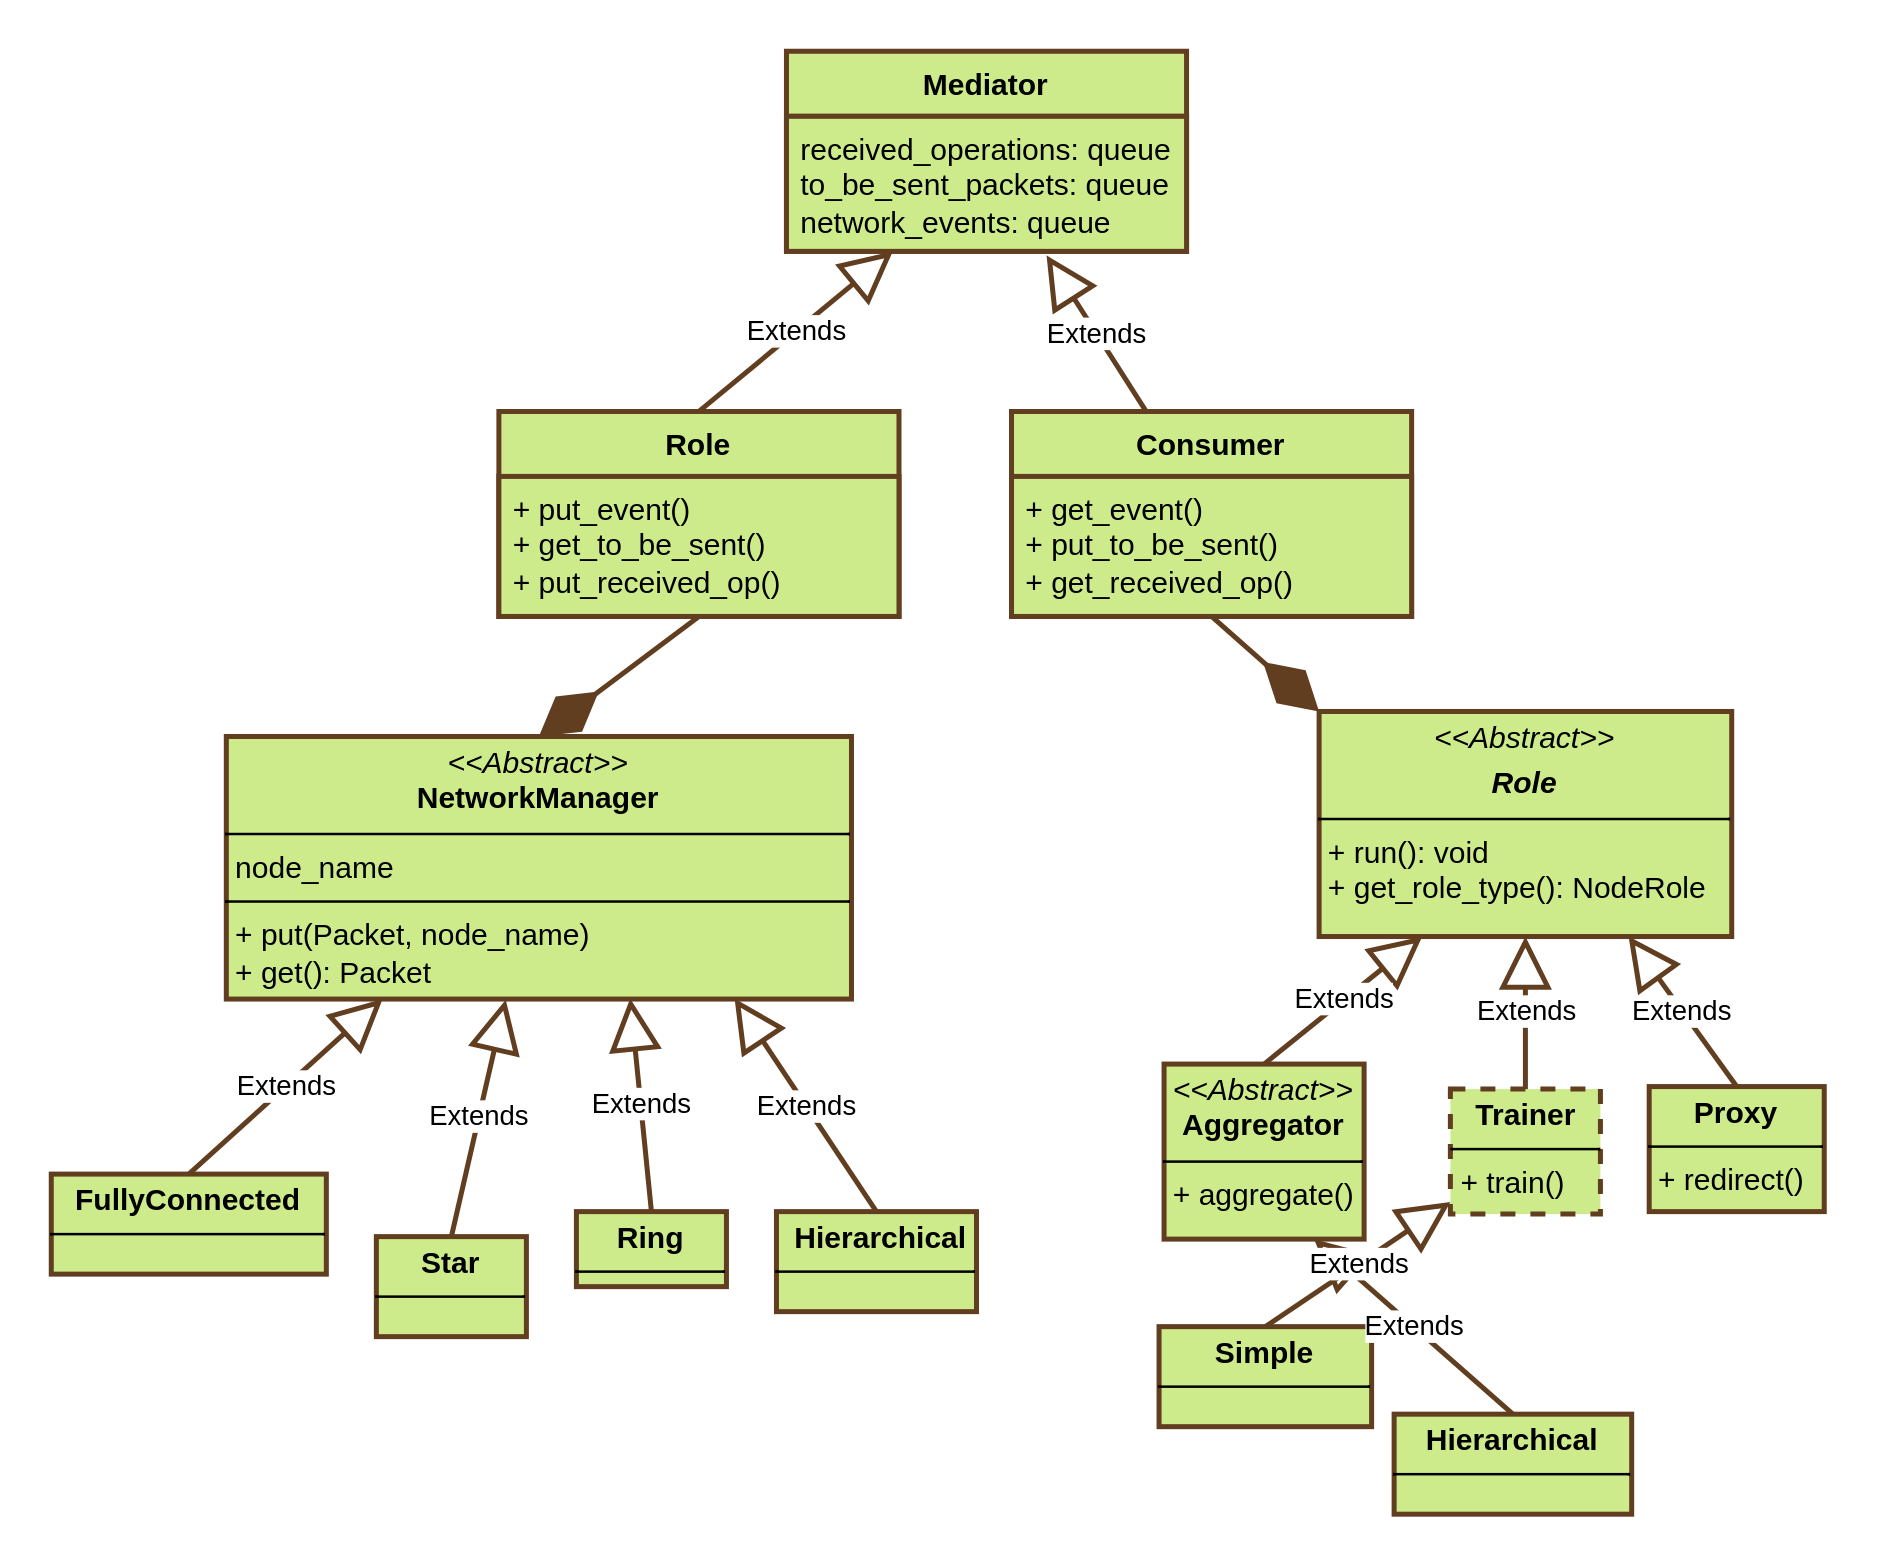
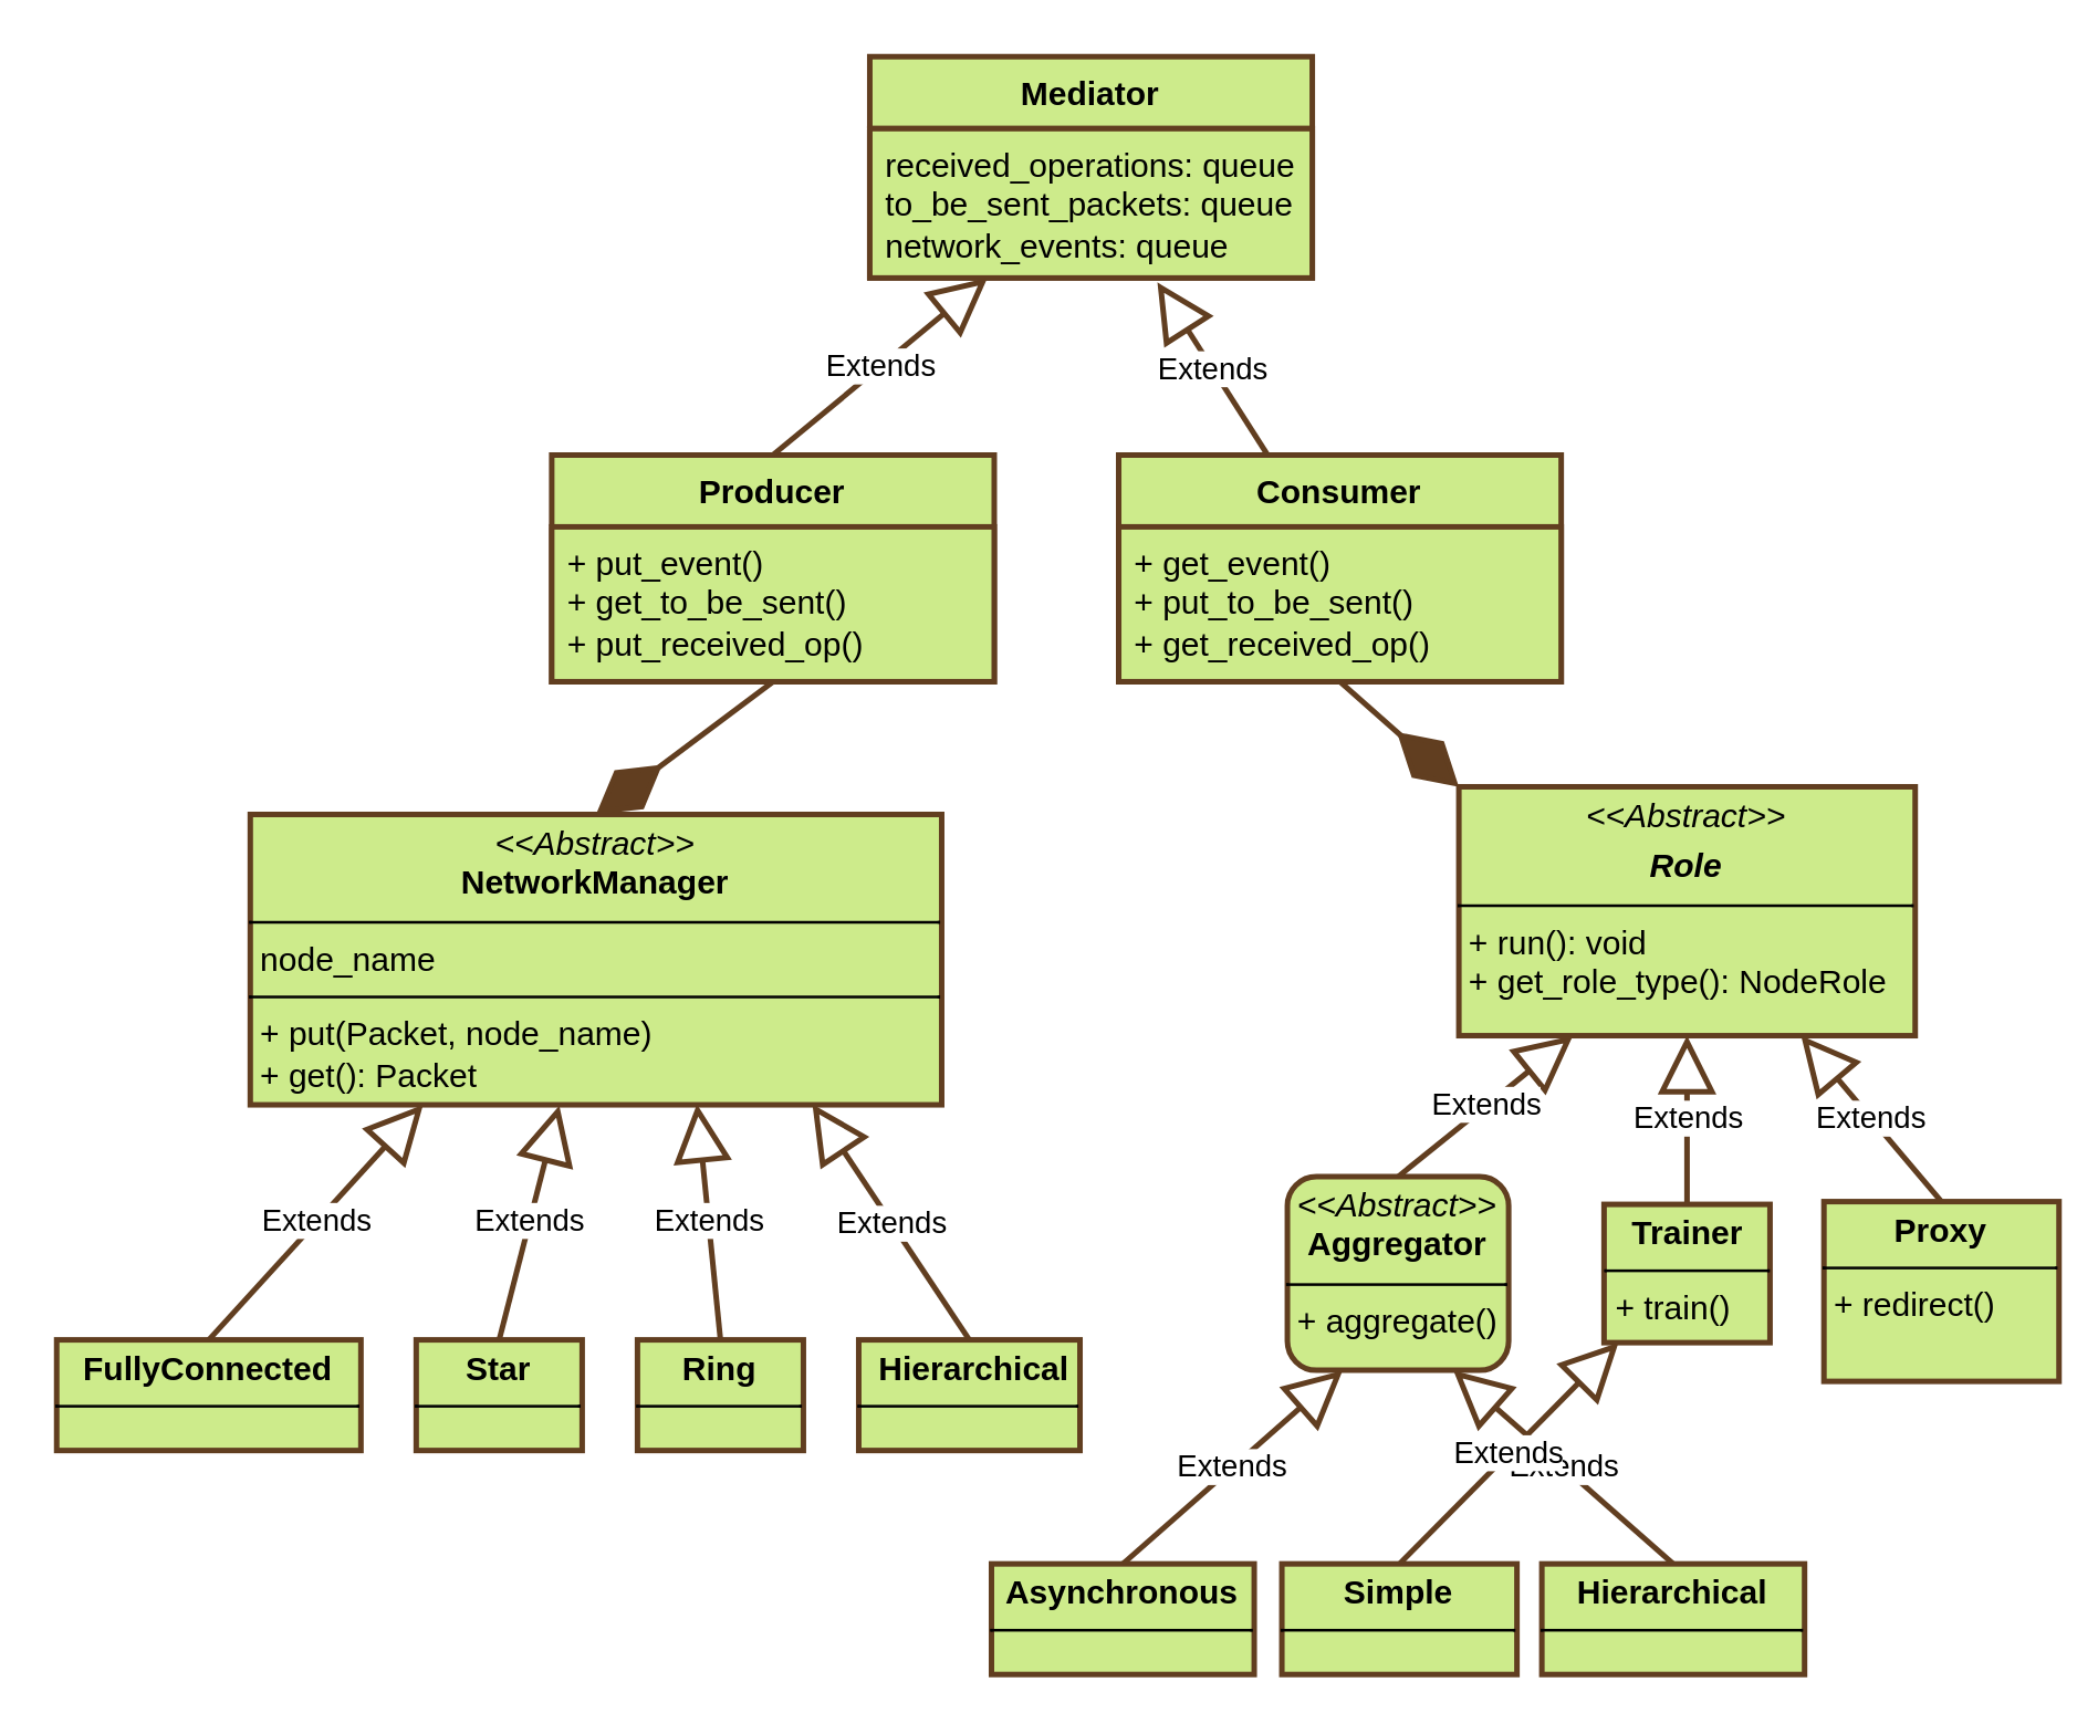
- <mxCell id="28" value="Role" style="swimlane;fontStyle=1;align=center;verticalAlign=top;childLayout=stackLayout;horizontal=1;startSize=26;horizontalStack=0;resizeParent=1;resizeParentMax=0;resizeLast=0;collapsible=1;marginBottom=0;whiteSpace=wrap;html=1;fillColor=#cdeb8b;strokeColor=#613E20;strokeWidth=2;" parent="1" vertex="1"><mxGeometry x="199" y="164" width="160" height="82" as="geometry" /></mxCell>
+ <mxCell id="28" value="Producer" style="swimlane;fontStyle=1;align=center;verticalAlign=top;childLayout=stackLayout;horizontal=1;startSize=26;horizontalStack=0;resizeParent=1;resizeParentMax=0;resizeLast=0;collapsible=1;marginBottom=0;whiteSpace=wrap;html=1;fillColor=#cdeb8b;strokeColor=#613E20;strokeWidth=2;" parent="1" vertex="1"><mxGeometry x="199" y="164" width="160" height="82" as="geometry" /></mxCell>
- <mxCell id="10" value="&lt;p style=&quot;margin:0px;margin-top:4px;text-align:center;&quot;&gt;&lt;b&gt;Proxy&lt;/b&gt;&lt;/p&gt;&lt;hr size=&quot;1&quot; style=&quot;border-style:solid;&quot;&gt;&lt;p style=&quot;margin:0px;margin-left:4px;&quot;&gt;+ redirect()&lt;/p&gt;" style="verticalAlign=top;align=left;overflow=fill;html=1;whiteSpace=wrap;fillColor=#cdeb8b;strokeColor=#613E20;strokeWidth=2;" parent="1" vertex="1"><mxGeometry x="659" y="434" width="70" height="50" as="geometry" /></mxCell>
+ <mxCell id="10" value="&lt;p style=&quot;margin:0px;margin-top:4px;text-align:center;&quot;&gt;&lt;b&gt;Proxy&lt;/b&gt;&lt;/p&gt;&lt;hr size=&quot;1&quot; style=&quot;border-style:solid;&quot;&gt;&lt;p style=&quot;margin:0px;margin-left:4px;&quot;&gt;+ redirect()&lt;/p&gt;" style="verticalAlign=top;align=left;overflow=fill;html=1;whiteSpace=wrap;fillColor=#cdeb8b;strokeColor=#613E20;strokeWidth=2;" parent="1" vertex="1"><mxGeometry x="659" y="434" width="85" height="65" as="geometry" /></mxCell>
- <mxCell id="4" value="&lt;p style=&quot;margin:0px;margin-top:4px;text-align:center;&quot;&gt;&lt;i&gt;&amp;lt;&amp;lt;Abstract&amp;gt;&amp;gt;&lt;/i&gt;&lt;br&gt;&lt;b&gt;Aggregator&lt;/b&gt;&lt;/p&gt;&lt;hr size=&quot;1&quot; style=&quot;border-style:solid;&quot;&gt;&lt;p style=&quot;margin:0px;margin-left:4px;&quot;&gt;+ aggregate()&lt;/p&gt;" style="verticalAlign=top;align=left;overflow=fill;html=1;whiteSpace=wrap;fillColor=#cdeb8b;strokeColor=#613E20;strokeWidth=2;" parent="1" vertex="1"><mxGeometry x="465" y="425" width="80" height="70" as="geometry" /></mxCell>
+ <mxCell id="4" value="&lt;p style=&quot;margin:0px;margin-top:4px;text-align:center;&quot;&gt;&lt;i&gt;&amp;lt;&amp;lt;Abstract&amp;gt;&amp;gt;&lt;/i&gt;&lt;br&gt;&lt;b&gt;Aggregator&lt;/b&gt;&lt;/p&gt;&lt;hr size=&quot;1&quot; style=&quot;border-style:solid;&quot;&gt;&lt;p style=&quot;margin:0px;margin-left:4px;&quot;&gt;+ aggregate()&lt;/p&gt;" style="verticalAlign=top;align=left;overflow=fill;html=1;whiteSpace=wrap;fillColor=#cdeb8b;strokeColor=#613E20;strokeWidth=2;rounded=1;" parent="1" vertex="1"><mxGeometry x="465" y="425" width="80" height="70" as="geometry" /></mxCell>
- <mxCell id="6" value="&lt;p style=&quot;margin:0px;margin-top:4px;text-align:center;&quot;&gt;&lt;b&gt;Trainer&lt;/b&gt;&lt;/p&gt;&lt;hr size=&quot;1&quot; style=&quot;border-style:solid;&quot;&gt;&lt;p style=&quot;margin:0px;margin-left:4px;&quot;&gt;&lt;span style=&quot;background-color: initial;&quot;&gt;+ train()&lt;/span&gt;&lt;/p&gt;" style="verticalAlign=top;align=left;overflow=fill;html=1;whiteSpace=wrap;fillColor=#cdeb8b;strokeColor=#613E20;strokeWidth=2;dashed=1;" parent="1" vertex="1"><mxGeometry x="579.5" y="435" width="60" height="50" as="geometry" /></mxCell>
+ <mxCell id="6" value="&lt;p style=&quot;margin:0px;margin-top:4px;text-align:center;&quot;&gt;&lt;b&gt;Trainer&lt;/b&gt;&lt;/p&gt;&lt;hr size=&quot;1&quot; style=&quot;border-style:solid;&quot;&gt;&lt;p style=&quot;margin:0px;margin-left:4px;&quot;&gt;&lt;span style=&quot;background-color: initial;&quot;&gt;+ train()&lt;/span&gt;&lt;/p&gt;" style="verticalAlign=top;align=left;overflow=fill;html=1;whiteSpace=wrap;fillColor=#cdeb8b;strokeColor=#613E20;strokeWidth=2;" parent="1" vertex="1"><mxGeometry x="579.5" y="435" width="60" height="50" as="geometry" /></mxCell>
- <mxCell id="17" value="&lt;p style=&quot;margin:0px;margin-top:4px;text-align:center;&quot;&gt;&lt;b&gt;FullyConnected&lt;/b&gt;&lt;/p&gt;&lt;hr size=&quot;1&quot; style=&quot;border-style:solid;&quot;&gt;&lt;p style=&quot;margin:0px;margin-left:4px;&quot;&gt;&lt;br&gt;&lt;/p&gt;&lt;hr size=&quot;1&quot; style=&quot;border-style:solid;&quot;&gt;&lt;p style=&quot;margin:0px;margin-left:4px;&quot;&gt;&lt;br&gt;&lt;/p&gt;" style="verticalAlign=top;align=left;overflow=fill;html=1;whiteSpace=wrap;fillColor=#cdeb8b;strokeColor=#613E20;strokeWidth=2;" parent="1" vertex="1"><mxGeometry x="20" y="469" width="110" height="40" as="geometry" /></mxCell>
+ <mxCell id="17" value="&lt;p style=&quot;margin:0px;margin-top:4px;text-align:center;&quot;&gt;&lt;b&gt;FullyConnected&lt;/b&gt;&lt;/p&gt;&lt;hr size=&quot;1&quot; style=&quot;border-style:solid;&quot;&gt;&lt;p style=&quot;margin:0px;margin-left:4px;&quot;&gt;&lt;br&gt;&lt;/p&gt;&lt;hr size=&quot;1&quot; style=&quot;border-style:solid;&quot;&gt;&lt;p style=&quot;margin:0px;margin-left:4px;&quot;&gt;&lt;br&gt;&lt;/p&gt;" style="verticalAlign=top;align=left;overflow=fill;html=1;whiteSpace=wrap;fillColor=#cdeb8b;strokeColor=#613E20;strokeWidth=2;" parent="1" vertex="1"><mxGeometry x="20" y="484" width="110" height="40" as="geometry" /></mxCell>
- <mxCell id="20" value="&lt;p style=&quot;margin:0px;margin-top:4px;text-align:center;&quot;&gt;&lt;b&gt;Ring&lt;/b&gt;&lt;/p&gt;&lt;hr size=&quot;1&quot; style=&quot;border-style:solid;&quot;&gt;&lt;p style=&quot;margin:0px;margin-left:4px;&quot;&gt;&lt;br&gt;&lt;/p&gt;&lt;hr size=&quot;1&quot; style=&quot;border-style:solid;&quot;&gt;&lt;p style=&quot;margin:0px;margin-left:4px;&quot;&gt;&lt;br&gt;&lt;/p&gt;" style="verticalAlign=top;align=left;overflow=fill;html=1;whiteSpace=wrap;fillColor=#cdeb8b;strokeColor=#613E20;strokeWidth=2;" parent="1" vertex="1"><mxGeometry x="230" y="484" width="60" height="30" as="geometry" /></mxCell>
+ <mxCell id="20" value="&lt;p style=&quot;margin:0px;margin-top:4px;text-align:center;&quot;&gt;&lt;b&gt;Ring&lt;/b&gt;&lt;/p&gt;&lt;hr size=&quot;1&quot; style=&quot;border-style:solid;&quot;&gt;&lt;p style=&quot;margin:0px;margin-left:4px;&quot;&gt;&lt;br&gt;&lt;/p&gt;&lt;hr size=&quot;1&quot; style=&quot;border-style:solid;&quot;&gt;&lt;p style=&quot;margin:0px;margin-left:4px;&quot;&gt;&lt;br&gt;&lt;/p&gt;" style="verticalAlign=top;align=left;overflow=fill;html=1;whiteSpace=wrap;fillColor=#cdeb8b;strokeColor=#613E20;strokeWidth=2;" parent="1" vertex="1"><mxGeometry x="230" y="484" width="60" height="40" as="geometry" /></mxCell>
- <mxCell id="16" value="&lt;p style=&quot;margin:0px;margin-top:4px;text-align:center;&quot;&gt;&lt;b&gt;Star&lt;/b&gt;&lt;/p&gt;&lt;hr size=&quot;1&quot; style=&quot;border-style:solid;&quot;&gt;&lt;p style=&quot;margin:0px;margin-left:4px;&quot;&gt;&lt;br&gt;&lt;/p&gt;&lt;hr size=&quot;1&quot; style=&quot;border-style:solid;&quot;&gt;&lt;p style=&quot;margin:0px;margin-left:4px;&quot;&gt;&lt;br&gt;&lt;/p&gt;" style="verticalAlign=top;align=left;overflow=fill;html=1;whiteSpace=wrap;fillColor=#cdeb8b;strokeColor=#613E20;strokeWidth=2;" parent="1" vertex="1"><mxGeometry x="150" y="494" width="60" height="40" as="geometry" /></mxCell>
+ <mxCell id="16" value="&lt;p style=&quot;margin:0px;margin-top:4px;text-align:center;&quot;&gt;&lt;b&gt;Star&lt;/b&gt;&lt;/p&gt;&lt;hr size=&quot;1&quot; style=&quot;border-style:solid;&quot;&gt;&lt;p style=&quot;margin:0px;margin-left:4px;&quot;&gt;&lt;br&gt;&lt;/p&gt;&lt;hr size=&quot;1&quot; style=&quot;border-style:solid;&quot;&gt;&lt;p style=&quot;margin:0px;margin-left:4px;&quot;&gt;&lt;br&gt;&lt;/p&gt;" style="verticalAlign=top;align=left;overflow=fill;html=1;whiteSpace=wrap;fillColor=#cdeb8b;strokeColor=#613E20;strokeWidth=2;" parent="1" vertex="1"><mxGeometry x="150" y="484" width="60" height="40" as="geometry" /></mxCell>
+ <mxCell id="14" value="Extends" style="endArrow=block;endSize=16;endFill=0;html=1;rounded=0;exitX=0.5;exitY=0;exitDx=0;exitDy=0;entryX=0.25;entryY=1;entryDx=0;entryDy=0;fillColor=#cdeb8b;strokeColor=#613E20;strokeWidth=2;" parent="1" source="9" target="4" edge="1"><mxGeometry width="160" relative="1" as="geometry"><mxPoint x="379" y="464" as="sourcePoint" /><mxPoint x="539" y="464" as="targetPoint" /></mxGeometry></mxCell>
- <mxCell id="8" value="&lt;p style=&quot;margin:0px;margin-top:4px;text-align:center;&quot;&gt;&lt;b&gt;Simple&lt;/b&gt;&lt;/p&gt;&lt;hr size=&quot;1&quot; style=&quot;border-style:solid;&quot;&gt;&lt;p style=&quot;margin:0px;margin-left:4px;&quot;&gt;&lt;br&gt;&lt;/p&gt;&lt;div&gt;&lt;br&gt;&lt;/div&gt;" style="verticalAlign=top;align=left;overflow=fill;html=1;whiteSpace=wrap;fillColor=#cdeb8b;strokeColor=#613E20;strokeWidth=2;" parent="1" vertex="1"><mxGeometry x="463" y="530" width="85" height="40" as="geometry" /></mxCell>
+ <mxCell id="8" value="&lt;p style=&quot;margin:0px;margin-top:4px;text-align:center;&quot;&gt;&lt;b&gt;Simple&lt;/b&gt;&lt;/p&gt;&lt;hr size=&quot;1&quot; style=&quot;border-style:solid;&quot;&gt;&lt;p style=&quot;margin:0px;margin-left:4px;&quot;&gt;&lt;br&gt;&lt;/p&gt;&lt;div&gt;&lt;br&gt;&lt;/div&gt;" style="verticalAlign=top;align=left;overflow=fill;html=1;whiteSpace=wrap;fillColor=#cdeb8b;strokeColor=#613E20;strokeWidth=2;" parent="1" vertex="1"><mxGeometry x="463" y="565" width="85" height="40" as="geometry" /></mxCell>
+ <mxCell id="9" value="&lt;p style=&quot;margin:0px;margin-top:4px;text-align:center;&quot;&gt;&lt;b&gt;Asynchronous&lt;/b&gt;&lt;/p&gt;&lt;hr size=&quot;1&quot; style=&quot;border-style:solid;&quot;&gt;&lt;p style=&quot;margin:0px;margin-left:4px;&quot;&gt;&lt;br&gt;&lt;/p&gt;" style="verticalAlign=top;align=left;overflow=fill;html=1;whiteSpace=wrap;fillColor=#cdeb8b;strokeColor=#613E20;strokeWidth=2;" parent="1" vertex="1"><mxGeometry x="358" y="565" width="95" height="40" as="geometry" /></mxCell>
